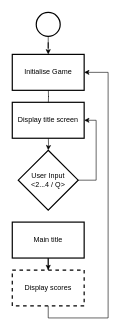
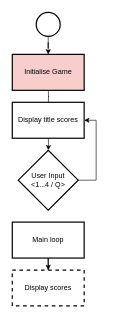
- <mxCell id="10" value="Initialise Game" style="whiteSpace=wrap;html=1;strokeWidth=2;" vertex="1" parent="1"><mxGeometry x="20" y="90" width="120" height="60" as="geometry" /></mxCell>
+ <mxCell id="10" value="Initialise Game" style="whiteSpace=wrap;html=1;strokeWidth=2;fillColor=#f8cecc;" vertex="1" parent="1"><mxGeometry x="20" y="90" width="120" height="60" as="geometry" /></mxCell>
- <mxCell id="13" style="edgeStyle=orthogonalEdgeStyle;rounded=0;orthogonalLoop=1;jettySize=auto;html=1;exitX=0.5;exitY=1;exitDx=0;exitDy=0;endArrow=classic;endFill=1;entryX=1;entryY=0.5;entryDx=0;entryDy=0;" edge="1" parent="1" source="14" target="10"><mxGeometry relative="1" as="geometry"><mxPoint x="220" y="120" as="targetPoint" /><Array as="points"><mxPoint x="80" y="530" /><mxPoint x="180" y="530" /><mxPoint x="180" y="120" /></Array></mxGeometry></mxCell>
- <mxCell id="9" value="Display title screen" style="whiteSpace=wrap;html=1;strokeWidth=2;" vertex="1" parent="1"><mxGeometry x="20" y="170" width="120" height="60" as="geometry" /></mxCell>
+ <mxCell id="9" value="Display title scores" style="whiteSpace=wrap;html=1;strokeWidth=2;" vertex="1" parent="1"><mxGeometry x="20" y="170" width="120" height="60" as="geometry" /></mxCell>
- <mxCell id="6" value="User Input&lt;br&gt;&amp;lt;2...4 / Q&amp;gt;" style="strokeWidth=2;html=1;shape=mxgraph.flowchart.decision;whiteSpace=wrap;" vertex="1" parent="1"><mxGeometry x="30" y="250" width="100" height="100" as="geometry" /></mxCell>
+ <mxCell id="6" value="User Input&lt;br&gt;&amp;lt;1...4 / Q&amp;gt;" style="strokeWidth=2;html=1;shape=mxgraph.flowchart.decision;whiteSpace=wrap;" vertex="1" parent="1"><mxGeometry x="30" y="250" width="100" height="100" as="geometry" /></mxCell>
- <mxCell id="8" value="Main title" style="whiteSpace=wrap;html=1;strokeWidth=2;" vertex="1" parent="1"><mxGeometry x="20" y="370" width="120" height="60" as="geometry" /></mxCell>
+ <mxCell id="8" value="Main loop" style="whiteSpace=wrap;html=1;strokeWidth=2;" vertex="1" parent="1"><mxGeometry x="20" y="370" width="120" height="60" as="geometry" /></mxCell>
